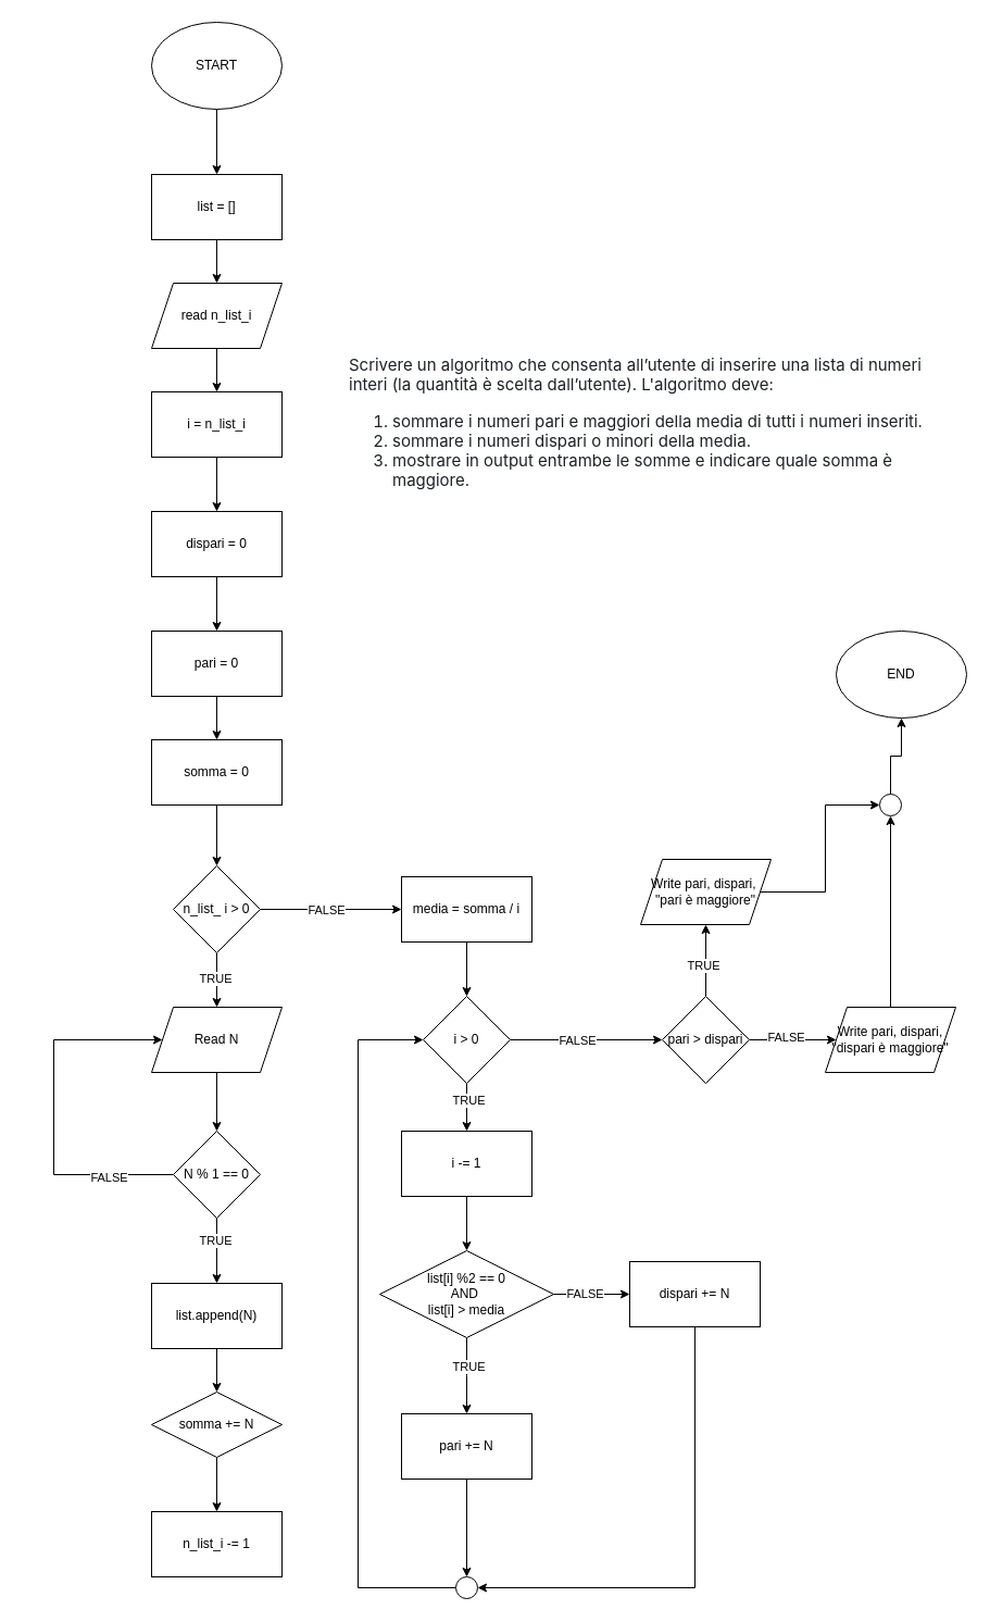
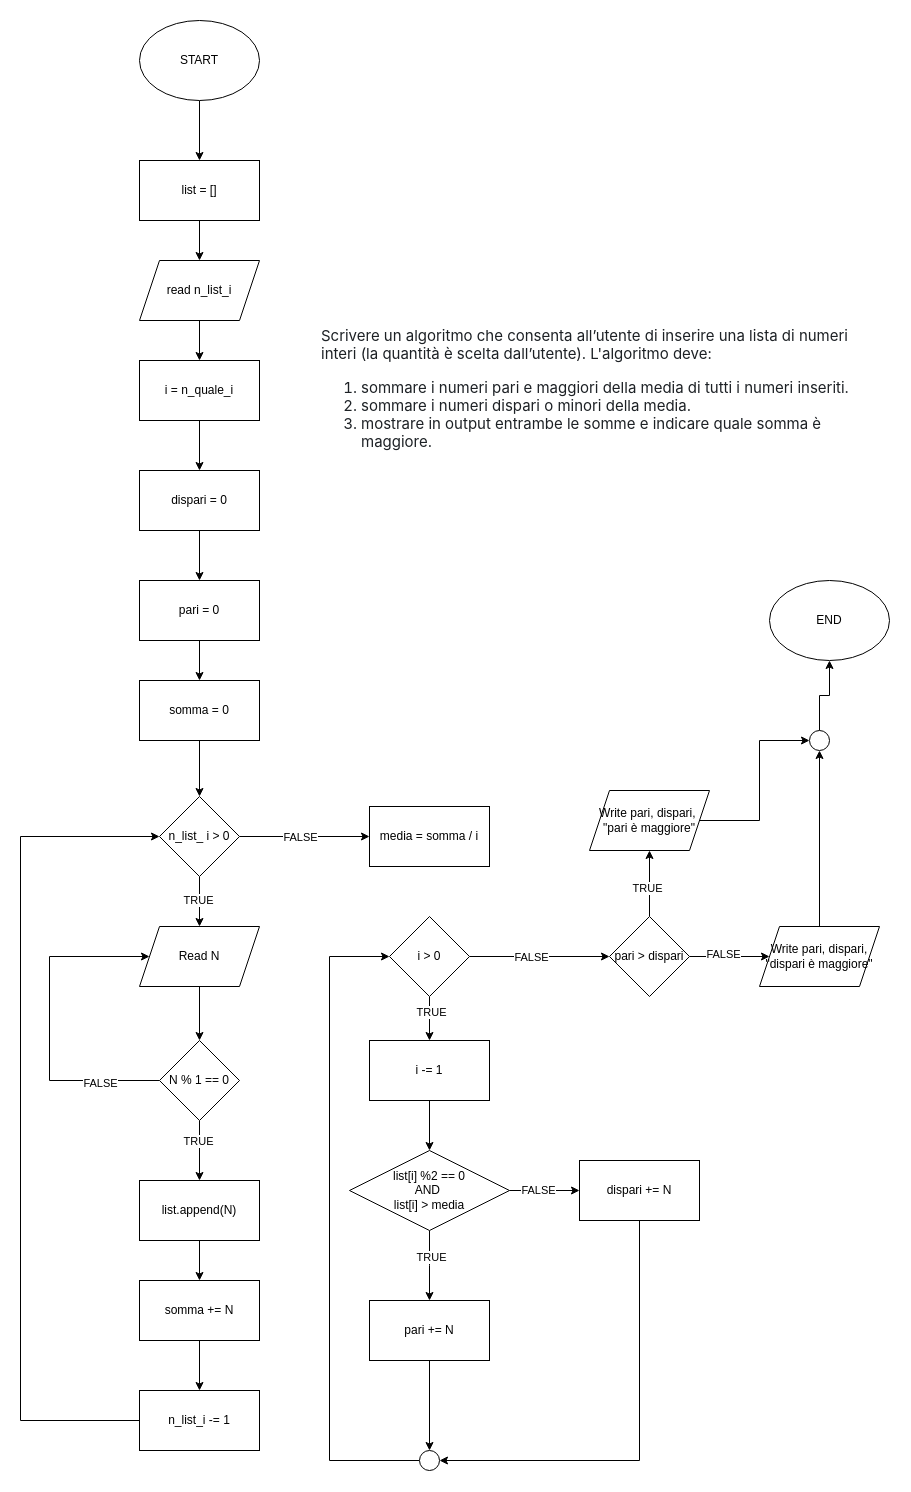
- <mxCell id="8" value="i = n_list_i" style="rounded=0;whiteSpace=wrap;html=1;" parent="1" vertex="1"><mxGeometry x="139" y="360" width="120" height="60" as="geometry" /></mxCell>
+ <mxCell id="8" value="i = n_quale_i" style="rounded=0;whiteSpace=wrap;html=1;" parent="1" vertex="1"><mxGeometry x="139" y="360" width="120" height="60" as="geometry" /></mxCell>
- <mxCell id="27" value="" style="edgeStyle=orthogonalEdgeStyle;rounded=0;orthogonalLoop=1;jettySize=auto;html=1;" parent="1" source="28" target="46" edge="1"><mxGeometry relative="1" as="geometry" /></mxCell>
+ <mxCell id="40" style="edgeStyle=orthogonalEdgeStyle;rounded=0;orthogonalLoop=1;jettySize=auto;html=1;entryX=0;entryY=0.5;entryDx=0;entryDy=0;" parent="1" source="41" target="26" edge="1"><mxGeometry relative="1" as="geometry"><mxPoint x="19" y="950" as="targetPoint" /><Array as="points"><mxPoint x="20" y="1420" /><mxPoint x="20" y="836" /></Array></mxGeometry></mxCell>
- <mxCell id="14" value="somma += N" style="rhombus;whiteSpace=wrap;html=1;" parent="1" vertex="1"><mxGeometry x="139" y="1280" width="120" height="60" as="geometry" /></mxCell>
+ <mxCell id="14" value="somma += N" style="rounded=0;whiteSpace=wrap;html=1;" parent="1" vertex="1"><mxGeometry x="139" y="1280" width="120" height="60" as="geometry" /></mxCell>
